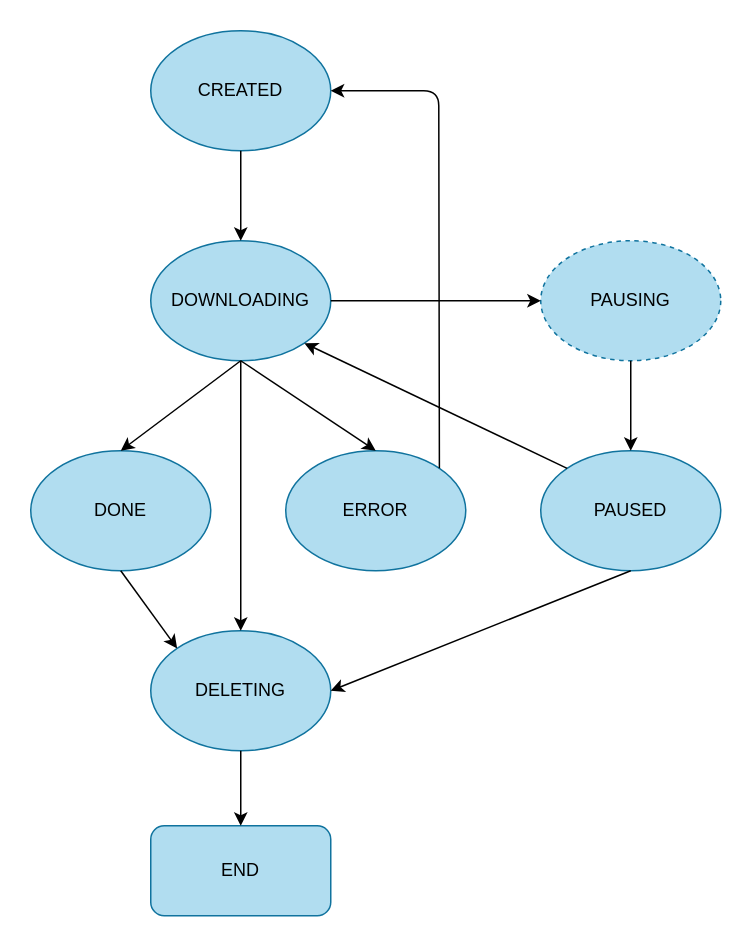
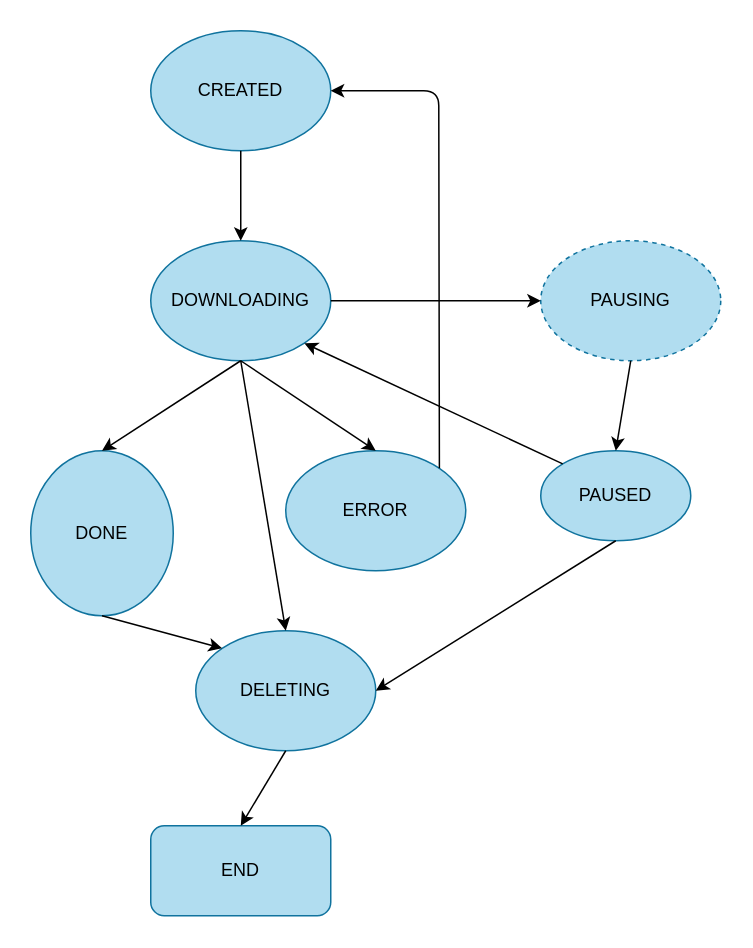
- <mxCell id="7" value="DONE" style="ellipse;whiteSpace=wrap;html=1;fillColor=#b1ddf0;strokeColor=#10739e;fontColor=#000000;" vertex="1" parent="1"><mxGeometry x="20" y="300" width="120" height="80" as="geometry" /></mxCell>
+ <mxCell id="7" value="DONE" style="ellipse;whiteSpace=wrap;html=1;fillColor=#b1ddf0;strokeColor=#10739e;fontColor=#000000;" vertex="1" parent="1"><mxGeometry x="20" y="300" width="95" height="110" as="geometry" /></mxCell>
- <mxCell id="4" value="PAUSED" style="ellipse;whiteSpace=wrap;html=1;fillColor=#b1ddf0;strokeColor=#10739e;fontColor=#000000;" vertex="1" parent="1"><mxGeometry x="360" y="300" width="120" height="80" as="geometry" /></mxCell>
+ <mxCell id="4" value="PAUSED" style="ellipse;whiteSpace=wrap;html=1;fillColor=#b1ddf0;strokeColor=#10739e;fontColor=#000000;" vertex="1" parent="1"><mxGeometry x="360" y="300" width="100" height="60" as="geometry" /></mxCell>
- <mxCell id="9" value="DELETING" style="ellipse;whiteSpace=wrap;html=1;fillColor=#b1ddf0;strokeColor=#10739e;fontColor=#000000;" vertex="1" parent="1"><mxGeometry x="100" y="420" width="120" height="80" as="geometry" /></mxCell>
+ <mxCell id="9" value="DELETING" style="ellipse;whiteSpace=wrap;html=1;fillColor=#b1ddf0;strokeColor=#10739e;fontColor=#000000;" vertex="1" parent="1"><mxGeometry x="130" y="420" width="120" height="80" as="geometry" /></mxCell>
